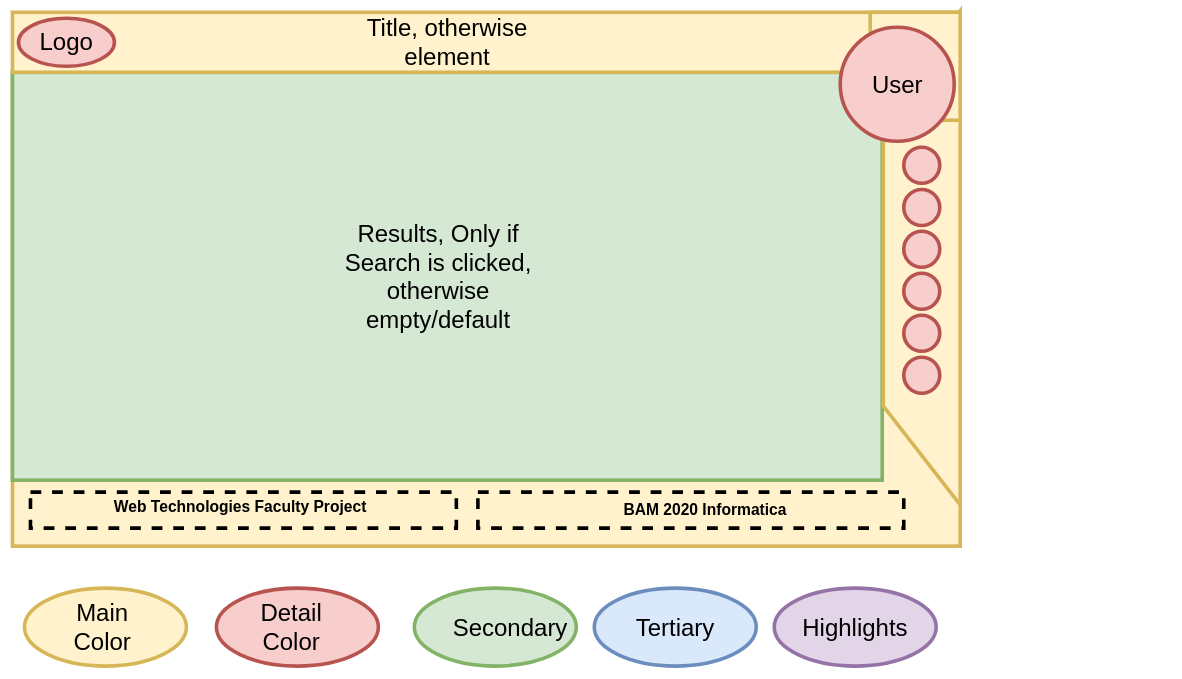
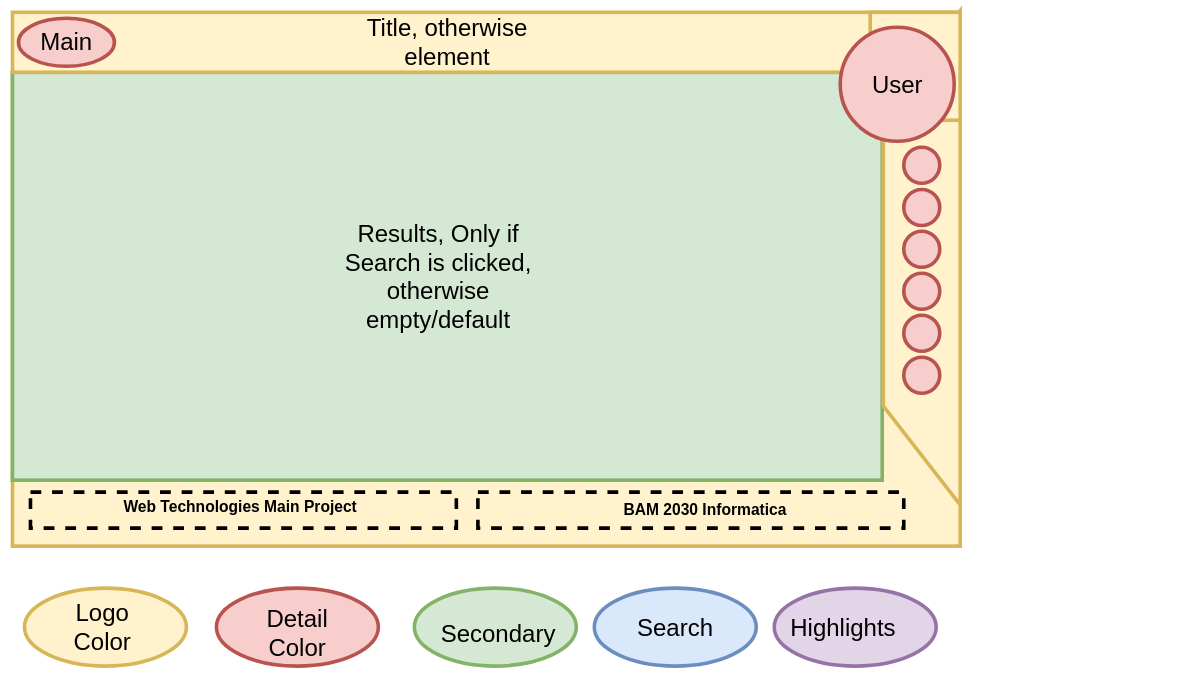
- <mxCell id="16" value="Logo" style="text;html=1;strokeColor=none;fillColor=none;align=center;verticalAlign=middle;whiteSpace=wrap;rounded=0;fontSize=40;" parent="1" vertex="1"><mxGeometry x="50" y="30" width="120" height="77.5" as="geometry" /></mxCell>
+ <mxCell id="16" value="Main" style="text;html=1;strokeColor=none;fillColor=none;align=center;verticalAlign=middle;whiteSpace=wrap;rounded=0;fontSize=40;" parent="1" vertex="1"><mxGeometry x="50" y="30" width="120" height="77.5" as="geometry" /></mxCell>
- <mxCell id="32" value="Web Technologies Faculty Project" style="text;html=1;strokeColor=none;fillColor=none;align=center;verticalAlign=middle;whiteSpace=wrap;rounded=0;dashed=1;fontSize=26;fontStyle=1" vertex="1" parent="1"><mxGeometry x="50" y="790" width="700" height="110" as="geometry" /></mxCell>
+ <mxCell id="32" value="Web Technologies Main Project" style="text;html=1;strokeColor=none;fillColor=none;align=center;verticalAlign=middle;whiteSpace=wrap;rounded=0;dashed=1;fontSize=26;fontStyle=1" vertex="1" parent="1"><mxGeometry x="50" y="790" width="700" height="110" as="geometry" /></mxCell>
- <mxCell id="31" value="BAM 2020 Informatica" style="text;html=1;strokeColor=none;fillColor=none;align=center;verticalAlign=middle;whiteSpace=wrap;rounded=0;dashed=1;fontSize=26;fontStyle=1" vertex="1" parent="1"><mxGeometry x="990" y="795" width="370" height="110" as="geometry" /></mxCell>
+ <mxCell id="31" value="BAM 2030 Informatica" style="text;html=1;strokeColor=none;fillColor=none;align=center;verticalAlign=middle;whiteSpace=wrap;rounded=0;dashed=1;fontSize=26;fontStyle=1" vertex="1" parent="1"><mxGeometry x="990" y="795" width="370" height="110" as="geometry" /></mxCell>
- <mxCell id="24" value="&lt;div&gt;Main &lt;br&gt;&lt;/div&gt;&lt;div&gt;Color&lt;br&gt;&lt;/div&gt;" style="text;html=1;strokeColor=none;fillColor=none;align=center;verticalAlign=middle;whiteSpace=wrap;rounded=0;fontSize=40;" parent="1" vertex="1"><mxGeometry x="70" y="990" width="200" height="110" as="geometry" /></mxCell>
+ <mxCell id="24" value="&lt;div&gt;Logo &lt;br&gt;&lt;/div&gt;&lt;div&gt;Color&lt;br&gt;&lt;/div&gt;" style="text;html=1;strokeColor=none;fillColor=none;align=center;verticalAlign=middle;whiteSpace=wrap;rounded=0;fontSize=40;" parent="1" vertex="1"><mxGeometry x="70" y="990" width="200" height="110" as="geometry" /></mxCell>
- <mxCell id="25" value="&lt;div&gt;Detail&lt;/div&gt;&lt;div&gt;Color&lt;br&gt;&lt;/div&gt;" style="text;html=1;strokeColor=none;fillColor=none;align=center;verticalAlign=middle;whiteSpace=wrap;rounded=0;fontSize=40;" parent="1" vertex="1"><mxGeometry x="385" y="990" width="200" height="110" as="geometry" /></mxCell>
+ <mxCell id="25" value="&lt;div&gt;Detail&lt;/div&gt;&lt;div&gt;Color&lt;br&gt;&lt;/div&gt;" style="text;html=1;strokeColor=none;fillColor=none;align=center;verticalAlign=middle;whiteSpace=wrap;rounded=0;fontSize=40;" parent="1" vertex="1"><mxGeometry x="395" y="1000" width="200" height="110" as="geometry" /></mxCell>
- <mxCell id="26" value="Secondary" style="text;html=1;strokeColor=none;fillColor=none;align=center;verticalAlign=middle;whiteSpace=wrap;rounded=0;fontSize=40;" parent="1" vertex="1"><mxGeometry x="750" y="990" width="200" height="110" as="geometry" /></mxCell>
+ <mxCell id="26" value="Secondary" style="text;html=1;strokeColor=none;fillColor=none;align=center;verticalAlign=middle;whiteSpace=wrap;rounded=0;fontSize=40;" parent="1" vertex="1"><mxGeometry x="730" y="1000" width="200" height="110" as="geometry" /></mxCell>
- <mxCell id="27" value="Tertiary" style="text;html=1;strokeColor=none;fillColor=none;align=center;verticalAlign=middle;whiteSpace=wrap;rounded=0;fontSize=40;" parent="1" vertex="1"><mxGeometry x="1025" y="990" width="200" height="110" as="geometry" /></mxCell>
+ <mxCell id="27" value="Search" style="text;html=1;strokeColor=none;fillColor=none;align=center;verticalAlign=middle;whiteSpace=wrap;rounded=0;fontSize=40;" parent="1" vertex="1"><mxGeometry x="1025" y="990" width="200" height="110" as="geometry" /></mxCell>
- <mxCell id="28" value="Highlights" style="text;html=1;strokeColor=none;fillColor=none;align=center;verticalAlign=middle;whiteSpace=wrap;rounded=0;fontSize=40;" parent="1" vertex="1"><mxGeometry x="1325" y="990" width="200" height="110" as="geometry" /></mxCell>
+ <mxCell id="28" value="Highlights" style="text;html=1;strokeColor=none;fillColor=none;align=center;verticalAlign=middle;whiteSpace=wrap;rounded=0;fontSize=40;" parent="1" vertex="1"><mxGeometry x="1305" y="990" width="200" height="110" as="geometry" /></mxCell>
